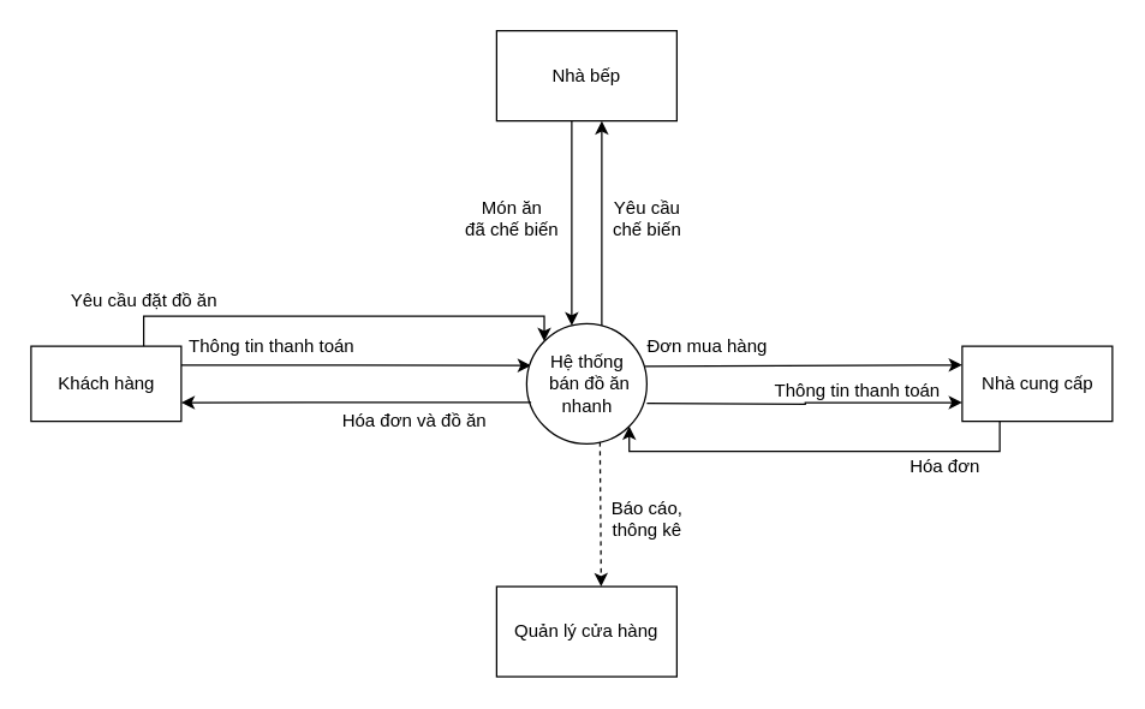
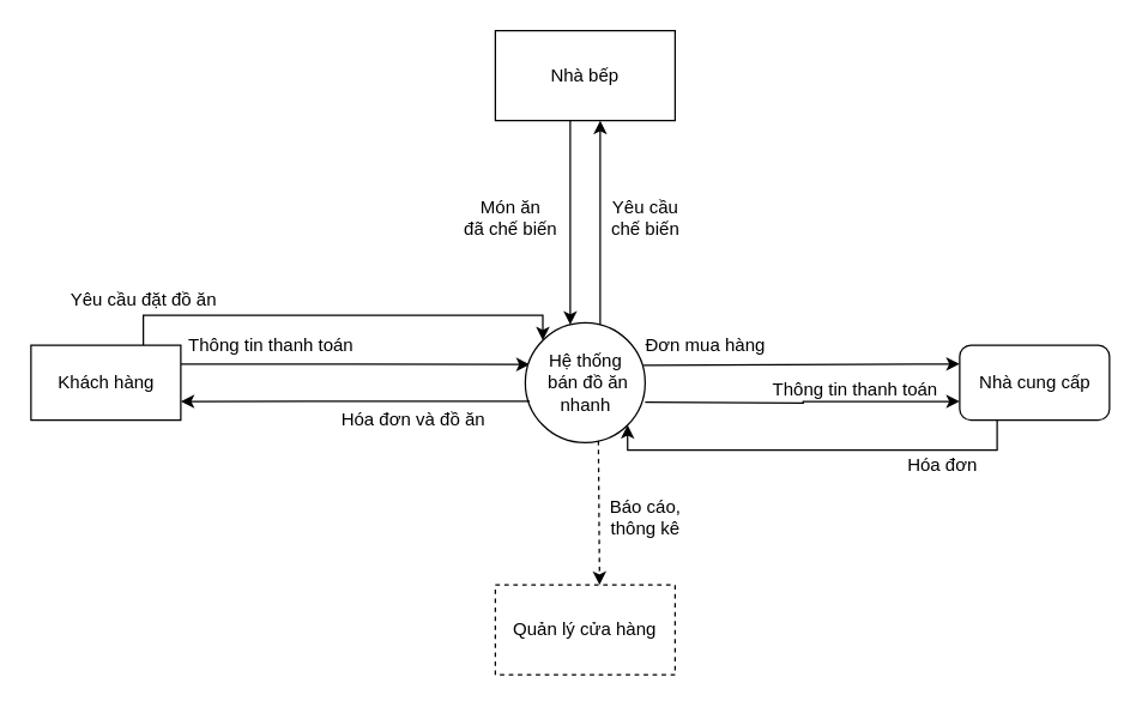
- <mxCell id="9" value="Nhà cung cấp" style="html=1;dashed=0;whitespace=wrap;fontFamily=Helvetica;" parent="1" vertex="1"><mxGeometry x="640" y="230" width="100" height="50" as="geometry" /></mxCell>
+ <mxCell id="9" value="Nhà cung cấp" style="html=1;dashed=0;whitespace=wrap;fontFamily=Helvetica;rounded=1;" parent="1" vertex="1"><mxGeometry x="640" y="230" width="100" height="50" as="geometry" /></mxCell>
- <mxCell id="17" value="Quản lý cửa hàng" style="rounded=0;whiteSpace=wrap;html=1;fontFamily=Helvetica;" parent="1" vertex="1"><mxGeometry x="330" y="390" width="120" height="60" as="geometry" /></mxCell>
+ <mxCell id="17" value="Quản lý cửa hàng" style="rounded=0;whiteSpace=wrap;html=1;fontFamily=Helvetica;dashed=1;" parent="1" vertex="1"><mxGeometry x="330" y="390" width="120" height="60" as="geometry" /></mxCell>
